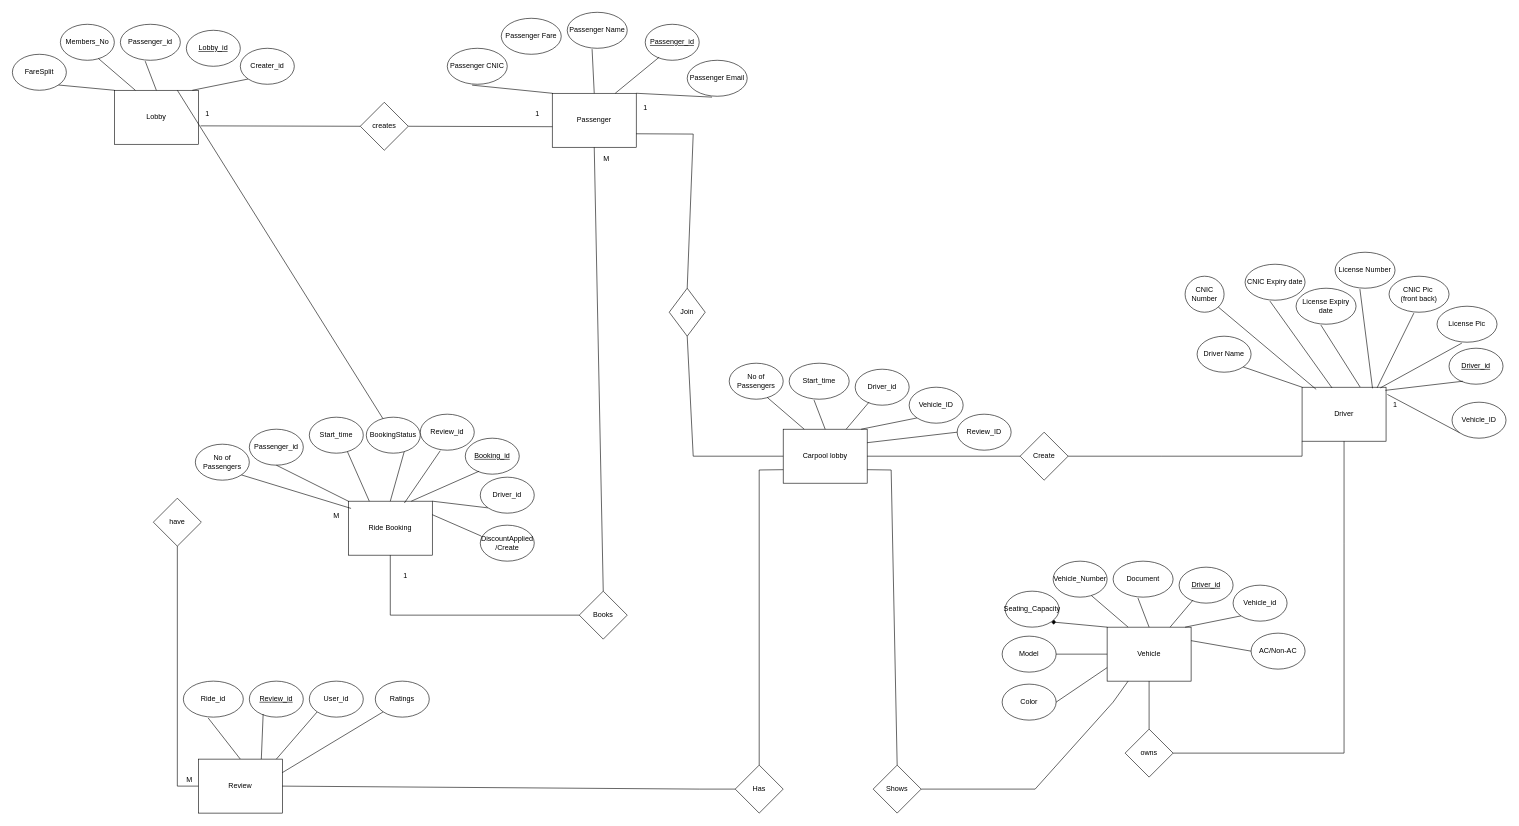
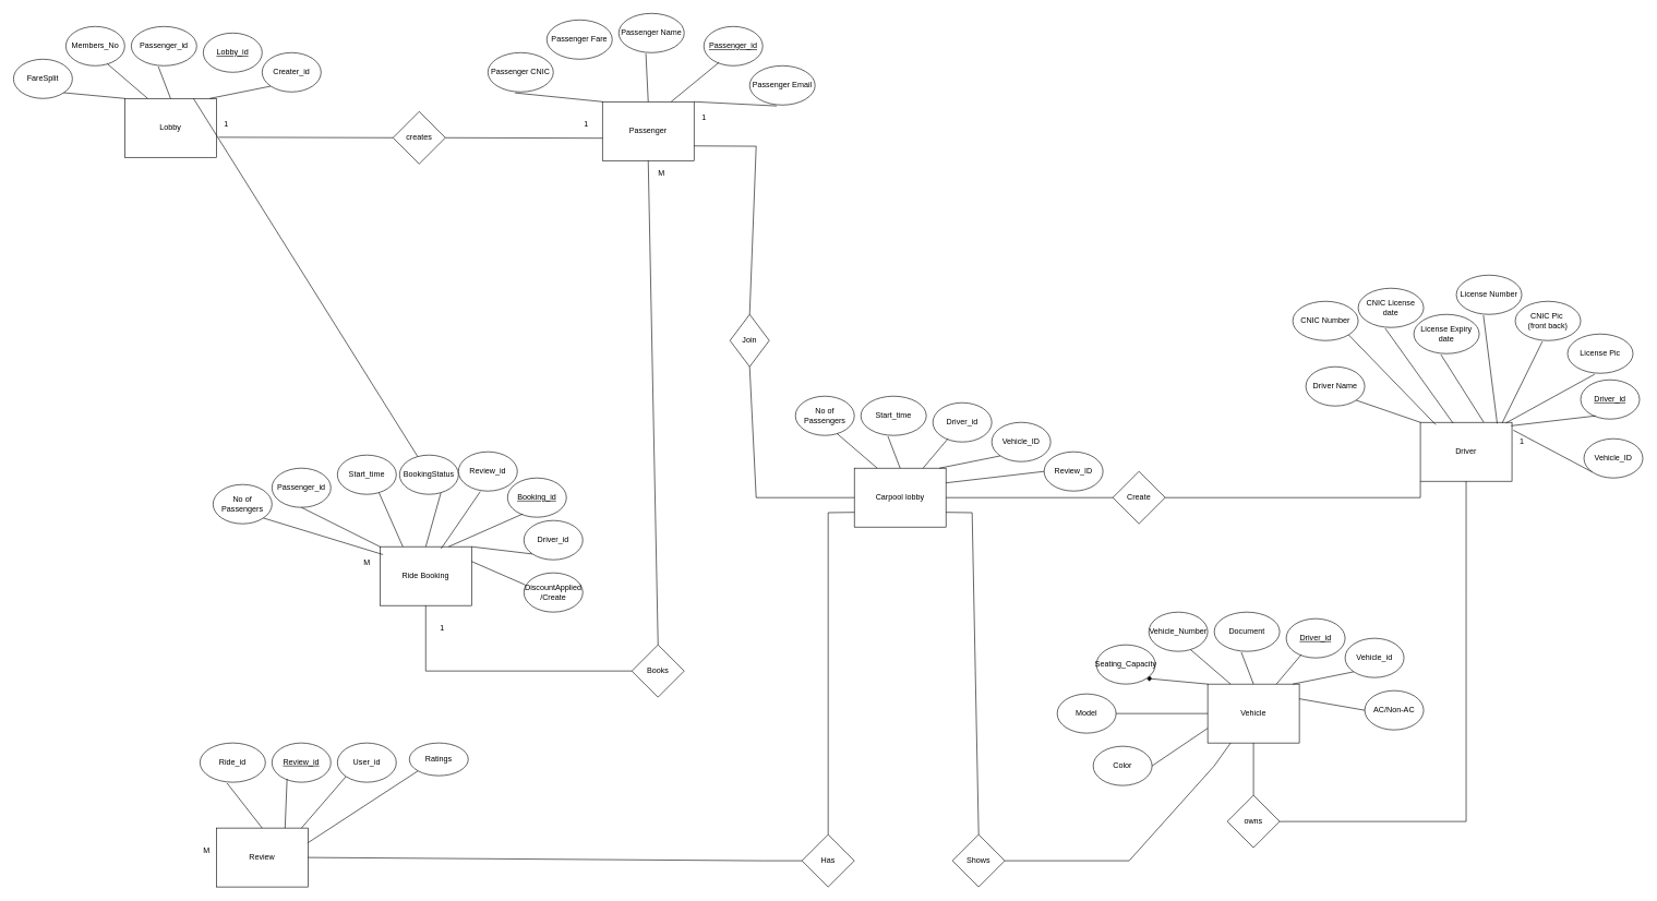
- <mxCell id="110" value="CNIC Expiry date" style="ellipse;whiteSpace=wrap;html=1;" vertex="1" parent="1"><mxGeometry x="2075" y="440" width="100" height="60" as="geometry" /></mxCell>
+ <mxCell id="110" value="CNIC License date" style="ellipse;whiteSpace=wrap;html=1;" vertex="1" parent="1"><mxGeometry x="2075" y="440" width="100" height="60" as="geometry" /></mxCell>
- <mxCell id="114" value="CNIC Number" style="ellipse;whiteSpace=wrap;html=1;" vertex="1" parent="1"><mxGeometry x="1975" y="460" width="65" height="60" as="geometry" /></mxCell>
+ <mxCell id="114" value="CNIC Number" style="ellipse;whiteSpace=wrap;html=1;" vertex="1" parent="1"><mxGeometry x="1975" y="460" width="100" height="60" as="geometry" /></mxCell>
- <mxCell id="52" value="have" style="rhombus;whiteSpace=wrap;html=1;" parent="1" vertex="1"><mxGeometry x="255" y="830" width="80" height="80" as="geometry" /></mxCell>
- <mxCell id="96" value="Model" style="ellipse;whiteSpace=wrap;html=1;" vertex="1" parent="1"><mxGeometry x="1670" y="1060" width="90" height="60" as="geometry" /></mxCell>
+ <mxCell id="96" value="Model" style="ellipse;whiteSpace=wrap;html=1;" vertex="1" parent="1"><mxGeometry x="1615" y="1060" width="90" height="60" as="geometry" /></mxCell>
- <mxCell id="71" value="" style="endArrow=none;html=1;rounded=0;exitX=0.5;exitY=1;exitDx=0;exitDy=0;entryX=0;entryY=0.5;entryDx=0;entryDy=0;" parent="1" source="52" target="65" edge="1"><mxGeometry width="50" height="50" relative="1" as="geometry"><mxPoint x="295" y="920" as="sourcePoint" /><mxPoint x="335" y="1335" as="targetPoint" /><Array as="points"><mxPoint x="295" y="1310" /></Array></mxGeometry></mxCell>
- <mxCell id="72" value="Ratings" style="ellipse;whiteSpace=wrap;html=1;" parent="1" vertex="1"><mxGeometry x="625" y="1135" width="90" height="60" as="geometry" /></mxCell>
+ <mxCell id="72" value="Ratings" style="ellipse;whiteSpace=wrap;html=1;" parent="1" vertex="1"><mxGeometry x="625" y="1135" width="90" height="50" as="geometry" /></mxCell>
